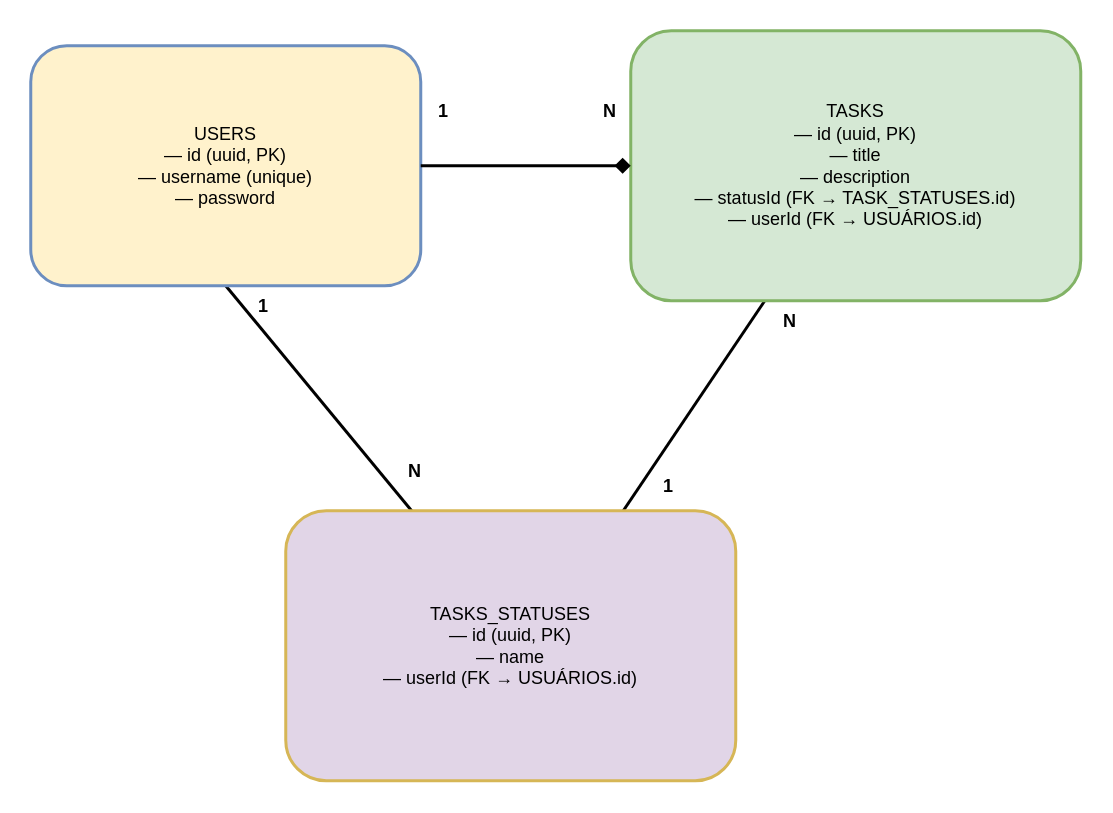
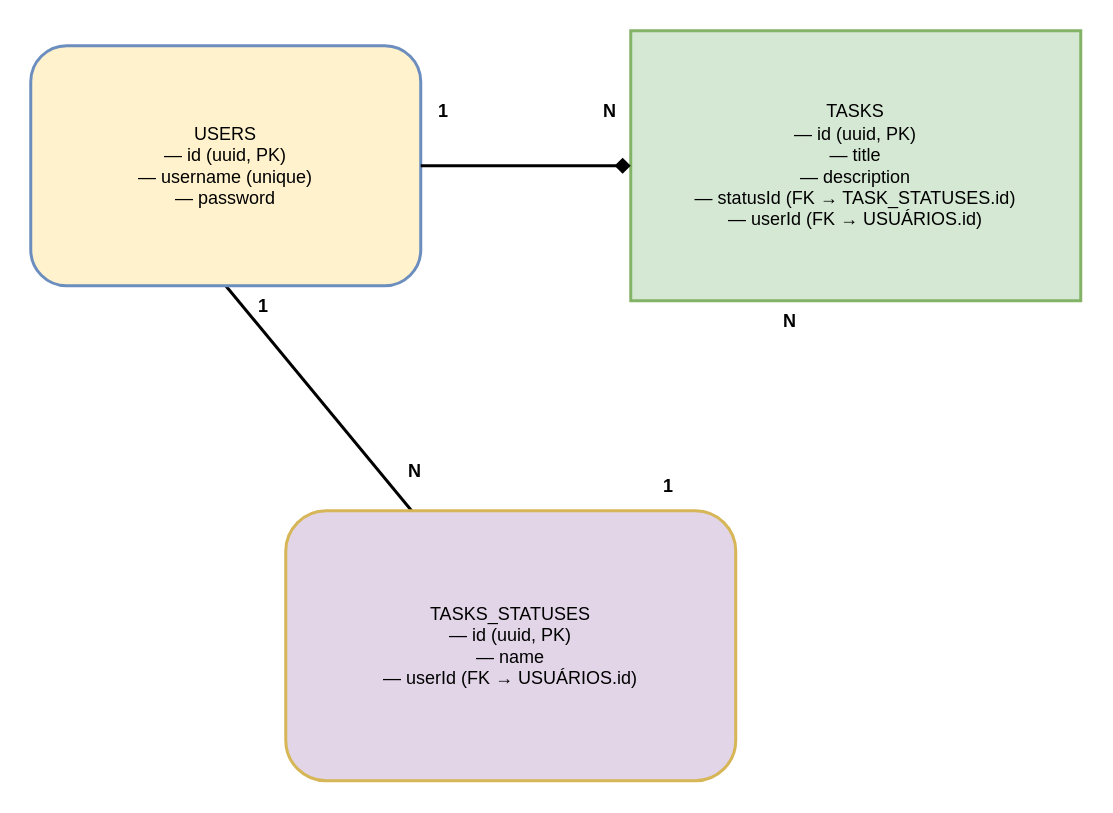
- <mxCell id="5" value="TASKS&lt;br&gt;— id (uuid, PK)&lt;br&gt;— title&lt;div&gt;&lt;span style=&quot;color: rgb(0, 0, 0);&quot;&gt;— description&lt;/span&gt;&lt;font color=&quot;#000000&quot;&gt;&lt;br&gt;&lt;/font&gt;— statusId (FK&amp;nbsp;&lt;span style=&quot;color: rgb(0, 0, 0);&quot;&gt;→ TASK_STATUSES.id&lt;/span&gt;)&lt;div&gt;&lt;span style=&quot;color: rgb(0, 0, 0);&quot;&gt;— userId (FK → USUÁRIOS.id)&lt;/span&gt;&lt;br&gt;&lt;/div&gt;&lt;/div&gt;" style="rounded=1;whiteSpace=wrap;html=1;strokeWidth=2;fillColor=#d5e8d4;strokeColor=#82b366;" parent="1" vertex="1"><mxGeometry x="420" y="20" width="300" height="180" as="geometry" /></mxCell>
+ <mxCell id="5" value="TASKS&lt;br&gt;— id (uuid, PK)&lt;br&gt;— title&lt;div&gt;&lt;span style=&quot;color: rgb(0, 0, 0);&quot;&gt;— description&lt;/span&gt;&lt;font color=&quot;#000000&quot;&gt;&lt;br&gt;&lt;/font&gt;— statusId (FK&amp;nbsp;&lt;span style=&quot;color: rgb(0, 0, 0);&quot;&gt;→ TASK_STATUSES.id&lt;/span&gt;)&lt;div&gt;&lt;span style=&quot;color: rgb(0, 0, 0);&quot;&gt;— userId (FK → USUÁRIOS.id)&lt;/span&gt;&lt;br&gt;&lt;/div&gt;&lt;/div&gt;" style="whiteSpace=wrap;html=1;strokeWidth=2;fillColor=#d5e8d4;strokeColor=#82b366;rounded=0;" parent="1" vertex="1"><mxGeometry x="420" y="20" width="300" height="180" as="geometry" /></mxCell>
- <mxCell id="4" style="edgeStyle=none;html=1;entryX=0.75;entryY=0;entryDx=0;entryDy=0;strokeWidth=2;endArrow=none;endFill=0;" edge="1" parent="1" source="5" target="9"><mxGeometry relative="1" as="geometry" /></mxCell>
